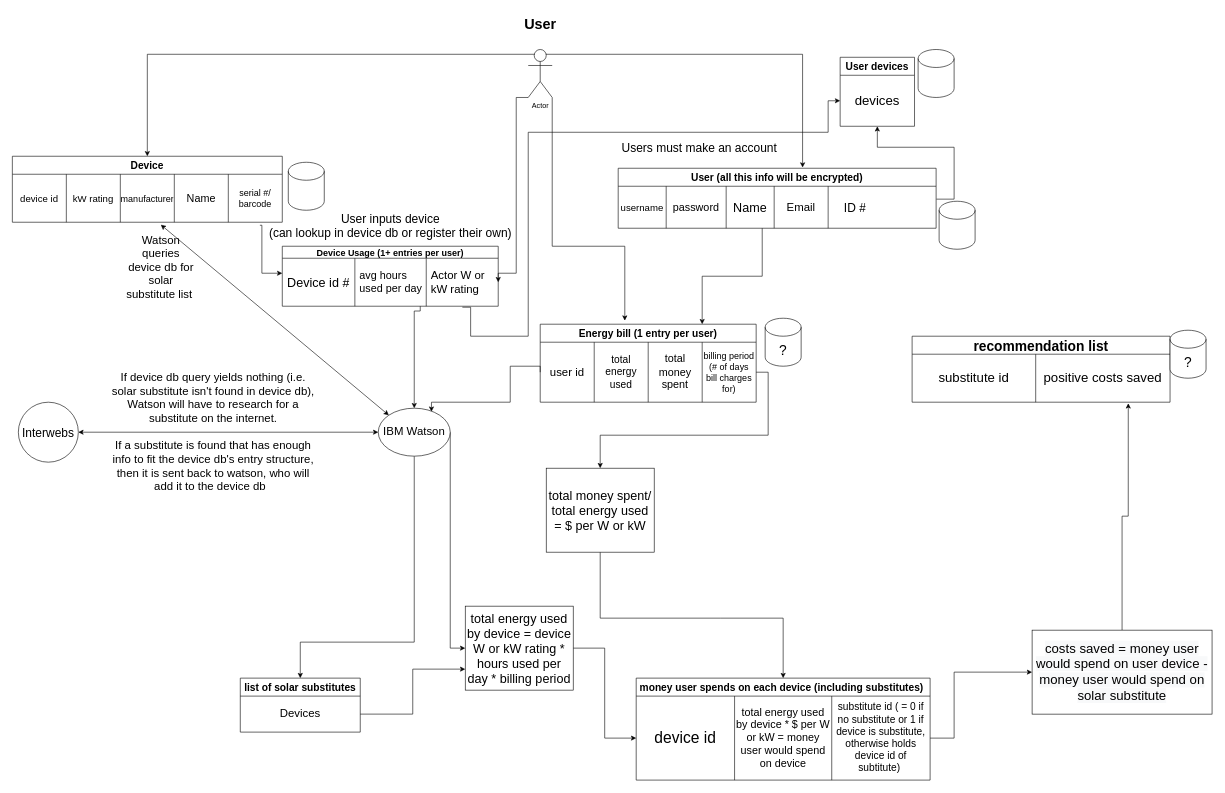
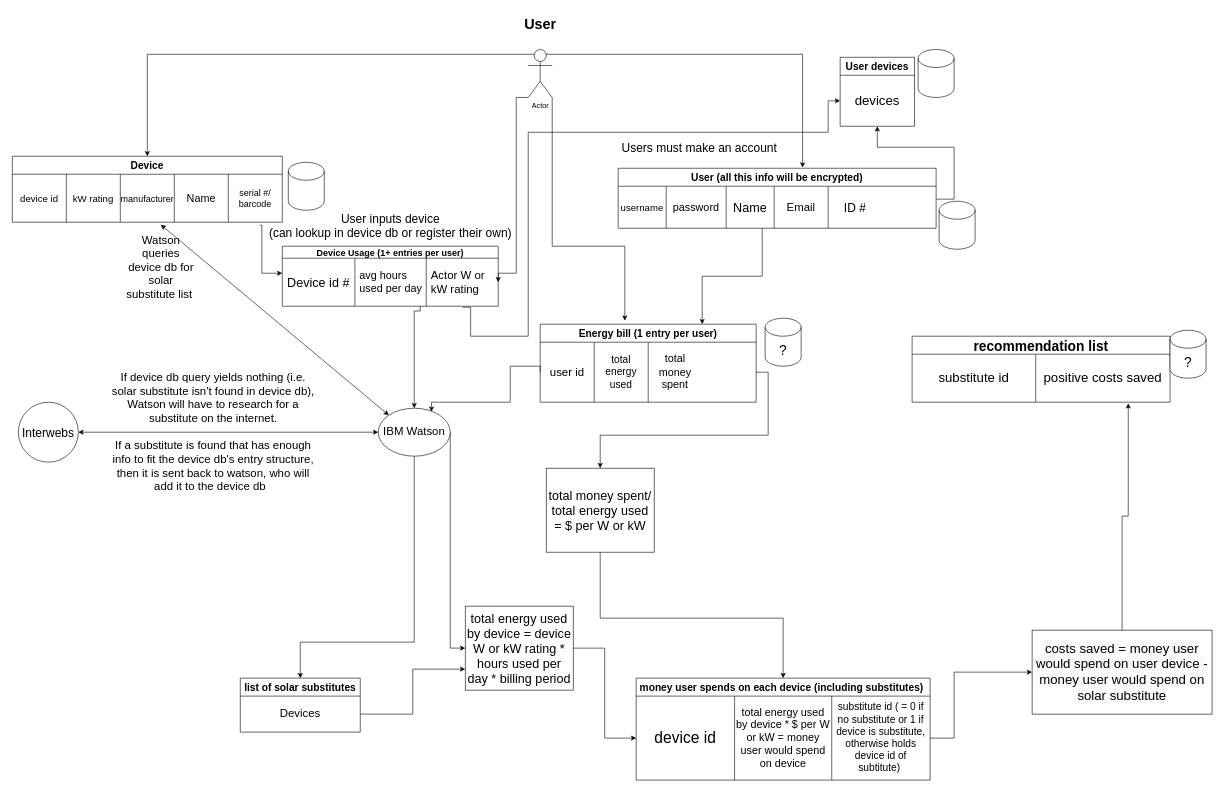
- <mxCell id="18" value="&lt;font style=&quot;font-size: 15px&quot;&gt;billing period (# of days bill charges for)&lt;/font&gt;" style="shape=partialRectangle;html=1;whiteSpace=wrap;connectable=0;fillColor=none;top=0;left=0;bottom=0;right=0;overflow=hidden;fontSize=14;" vertex="1" parent="14"><mxGeometry x="270" width="90" height="100" as="geometry" /></mxCell>
